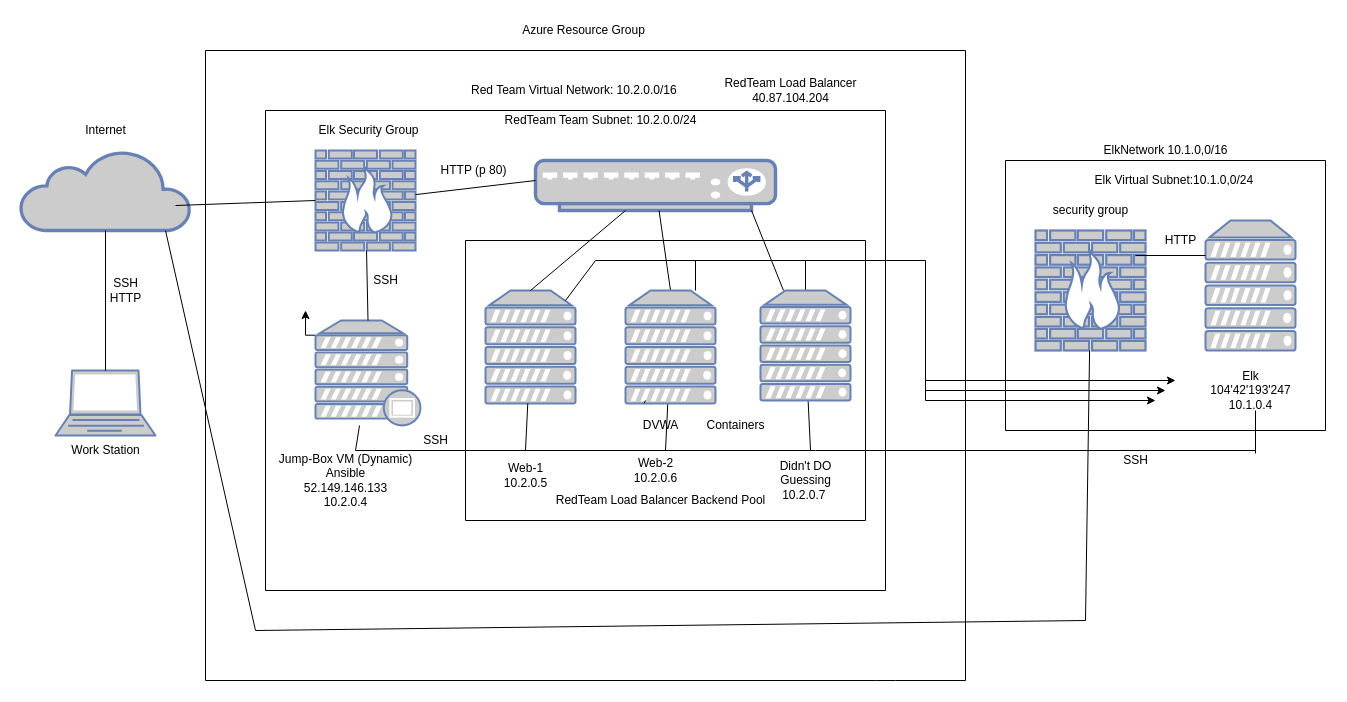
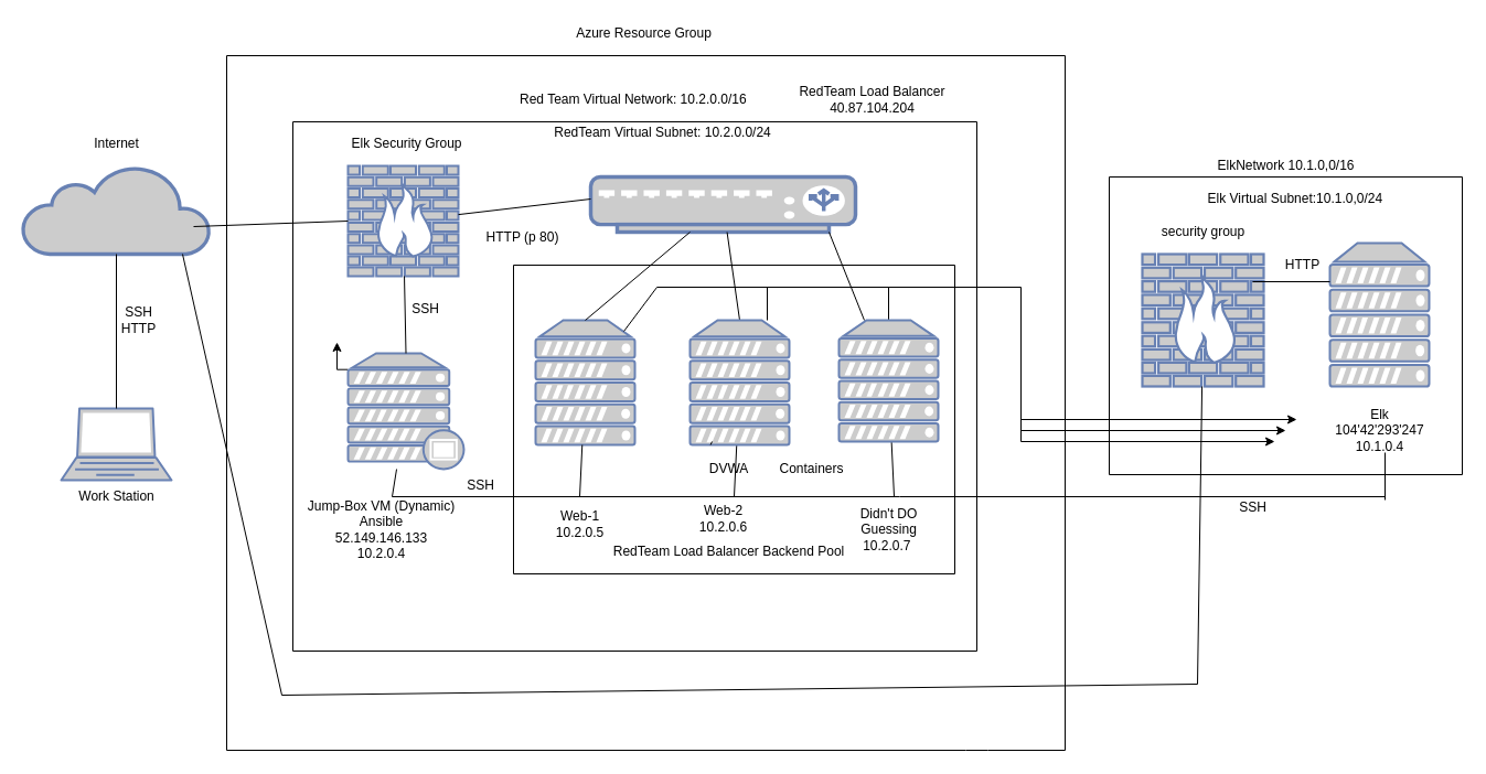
- <mxCell id="47" value="RedTeam Team Subnet: 10.2.0.0/24" style="text;html=1;align=center;verticalAlign=middle;resizable=0;points=[];autosize=1;" parent="1" vertex="1"><mxGeometry x="495" y="110" width="210" height="20" as="geometry" /></mxCell>
+ <mxCell id="47" value="RedTeam Virtual Subnet: 10.2.0.0/24" style="text;html=1;align=center;verticalAlign=middle;resizable=0;points=[];autosize=1;" parent="1" vertex="1"><mxGeometry x="495" y="110" width="210" height="20" as="geometry" /></mxCell>
- <mxCell id="10" value="HTTP (p 80)" style="text;html=1;align=center;verticalAlign=middle;resizable=0;points=[];autosize=1;" parent="1" vertex="1"><mxGeometry x="432.5" y="160" width="80" height="20" as="geometry" /></mxCell>
+ <mxCell id="10" value="HTTP (p 80)" style="text;html=1;align=center;verticalAlign=middle;resizable=0;points=[];autosize=1;" parent="1" vertex="1"><mxGeometry x="432.5" y="205" width="80" height="20" as="geometry" /></mxCell>
- <mxCell id="76" value="Elk&lt;br&gt;104'42'193'247&lt;br&gt;10.1.0.4" style="text;html=1;align=center;verticalAlign=middle;resizable=0;points=[];autosize=1;" vertex="1" parent="1"><mxGeometry x="1200" y="365" width="100" height="50" as="geometry" /></mxCell>
+ <mxCell id="76" value="Elk&lt;br&gt;104'42'293'247&lt;br&gt;10.1.0.4" style="text;html=1;align=center;verticalAlign=middle;resizable=0;points=[];autosize=1;" vertex="1" parent="1"><mxGeometry x="1200" y="365" width="100" height="50" as="geometry" /></mxCell>
